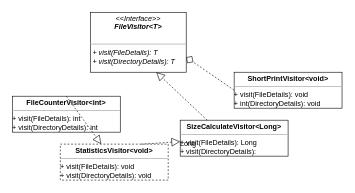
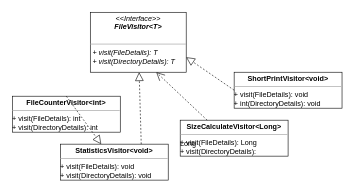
- <mxCell id="10" value="" style="endArrow=diamond;dashed=1;endFill=0;endSize=12;html=1;rounded=0;exitX=0;exitY=0.5;exitDx=0;exitDy=0;entryX=1;entryY=0.75;entryDx=0;entryDy=0;" edge="1" parent="1" source="5" target="2"><mxGeometry width="160" relative="1" as="geometry"><mxPoint x="100" y="150" as="sourcePoint" /><mxPoint x="260" y="150" as="targetPoint" /></mxGeometry></mxCell>
+ <mxCell id="10" value="" style="endArrow=block;dashed=1;endFill=0;endSize=12;html=1;rounded=0;exitX=0;exitY=0.5;exitDx=0;exitDy=0;entryX=1;entryY=0.75;entryDx=0;entryDy=0;" edge="1" parent="1" source="5" target="2"><mxGeometry width="160" relative="1" as="geometry"><mxPoint x="100" y="150" as="sourcePoint" /><mxPoint x="260" y="150" as="targetPoint" /></mxGeometry></mxCell>
- <mxCell id="9" value="" style="endArrow=block;dashed=1;endFill=0;endSize=12;html=1;rounded=0;exitX=0.25;exitY=0;exitDx=0;exitDy=0;entryX=0.688;entryY=1;entryDx=0;entryDy=0;entryPerimeter=0;" edge="1" parent="1" source="6" target="2"><mxGeometry width="160" relative="1" as="geometry"><mxPoint x="130" y="180" as="sourcePoint" /><mxPoint x="210" y="140" as="targetPoint" /></mxGeometry></mxCell>
+ <mxCell id="9" value="" style="endArrow=open;dashed=1;endFill=0;endSize=12;html=1;rounded=0;exitX=0.25;exitY=0;exitDx=0;exitDy=0;entryX=0.688;entryY=1;entryDx=0;entryDy=0;entryPerimeter=0;" edge="1" parent="1" source="6" target="2"><mxGeometry width="160" relative="1" as="geometry"><mxPoint x="130" y="180" as="sourcePoint" /><mxPoint x="210" y="140" as="targetPoint" /></mxGeometry></mxCell>
- <mxCell id="8" value="" style="endArrow=block;dashed=1;endFill=0;endSize=12;html=1;rounded=0;exitX=0.75;exitY=0;exitDx=0;exitDy=0;" edge="1" parent="1" source="4" target="6"><mxGeometry width="160" relative="1" as="geometry"><mxPoint x="120" y="170" as="sourcePoint" /><mxPoint x="200" y="130" as="targetPoint" /></mxGeometry></mxCell>
+ <mxCell id="8" value="" style="endArrow=block;dashed=1;endFill=0;endSize=12;html=1;rounded=0;exitX=0.75;exitY=0;exitDx=0;exitDy=0;" edge="1" parent="1" source="4" target="2"><mxGeometry width="160" relative="1" as="geometry"><mxPoint x="120" y="170" as="sourcePoint" /><mxPoint x="200" y="130" as="targetPoint" /></mxGeometry></mxCell>
- <mxCell id="4" value="&lt;p style=&quot;margin:0px;margin-top:4px;text-align:center;&quot;&gt;&lt;b&gt;StatisticsVisitor&amp;lt;void&amp;gt;&lt;/b&gt;&lt;/p&gt;&lt;hr size=&quot;1&quot;&gt;&lt;div style=&quot;height:2px;&quot;&gt;+ visit(FileDetails): void&lt;br&gt;+ visit(DirectoryDetails): void&lt;/div&gt;" style="verticalAlign=top;align=left;overflow=fill;fontSize=12;fontFamily=Helvetica;html=1;dashed=1;" vertex="1" parent="1"><mxGeometry x="100" y="240" width="180" height="60" as="geometry" /></mxCell>
+ <mxCell id="4" value="&lt;p style=&quot;margin:0px;margin-top:4px;text-align:center;&quot;&gt;&lt;b&gt;StatisticsVisitor&amp;lt;void&amp;gt;&lt;/b&gt;&lt;/p&gt;&lt;hr size=&quot;1&quot;&gt;&lt;div style=&quot;height:2px;&quot;&gt;+ visit(FileDetails): void&lt;br&gt;+ visit(DirectoryDetails): void&lt;/div&gt;" style="verticalAlign=top;align=left;overflow=fill;fontSize=12;fontFamily=Helvetica;html=1;" vertex="1" parent="1"><mxGeometry x="100" y="240" width="180" height="60" as="geometry" /></mxCell>
